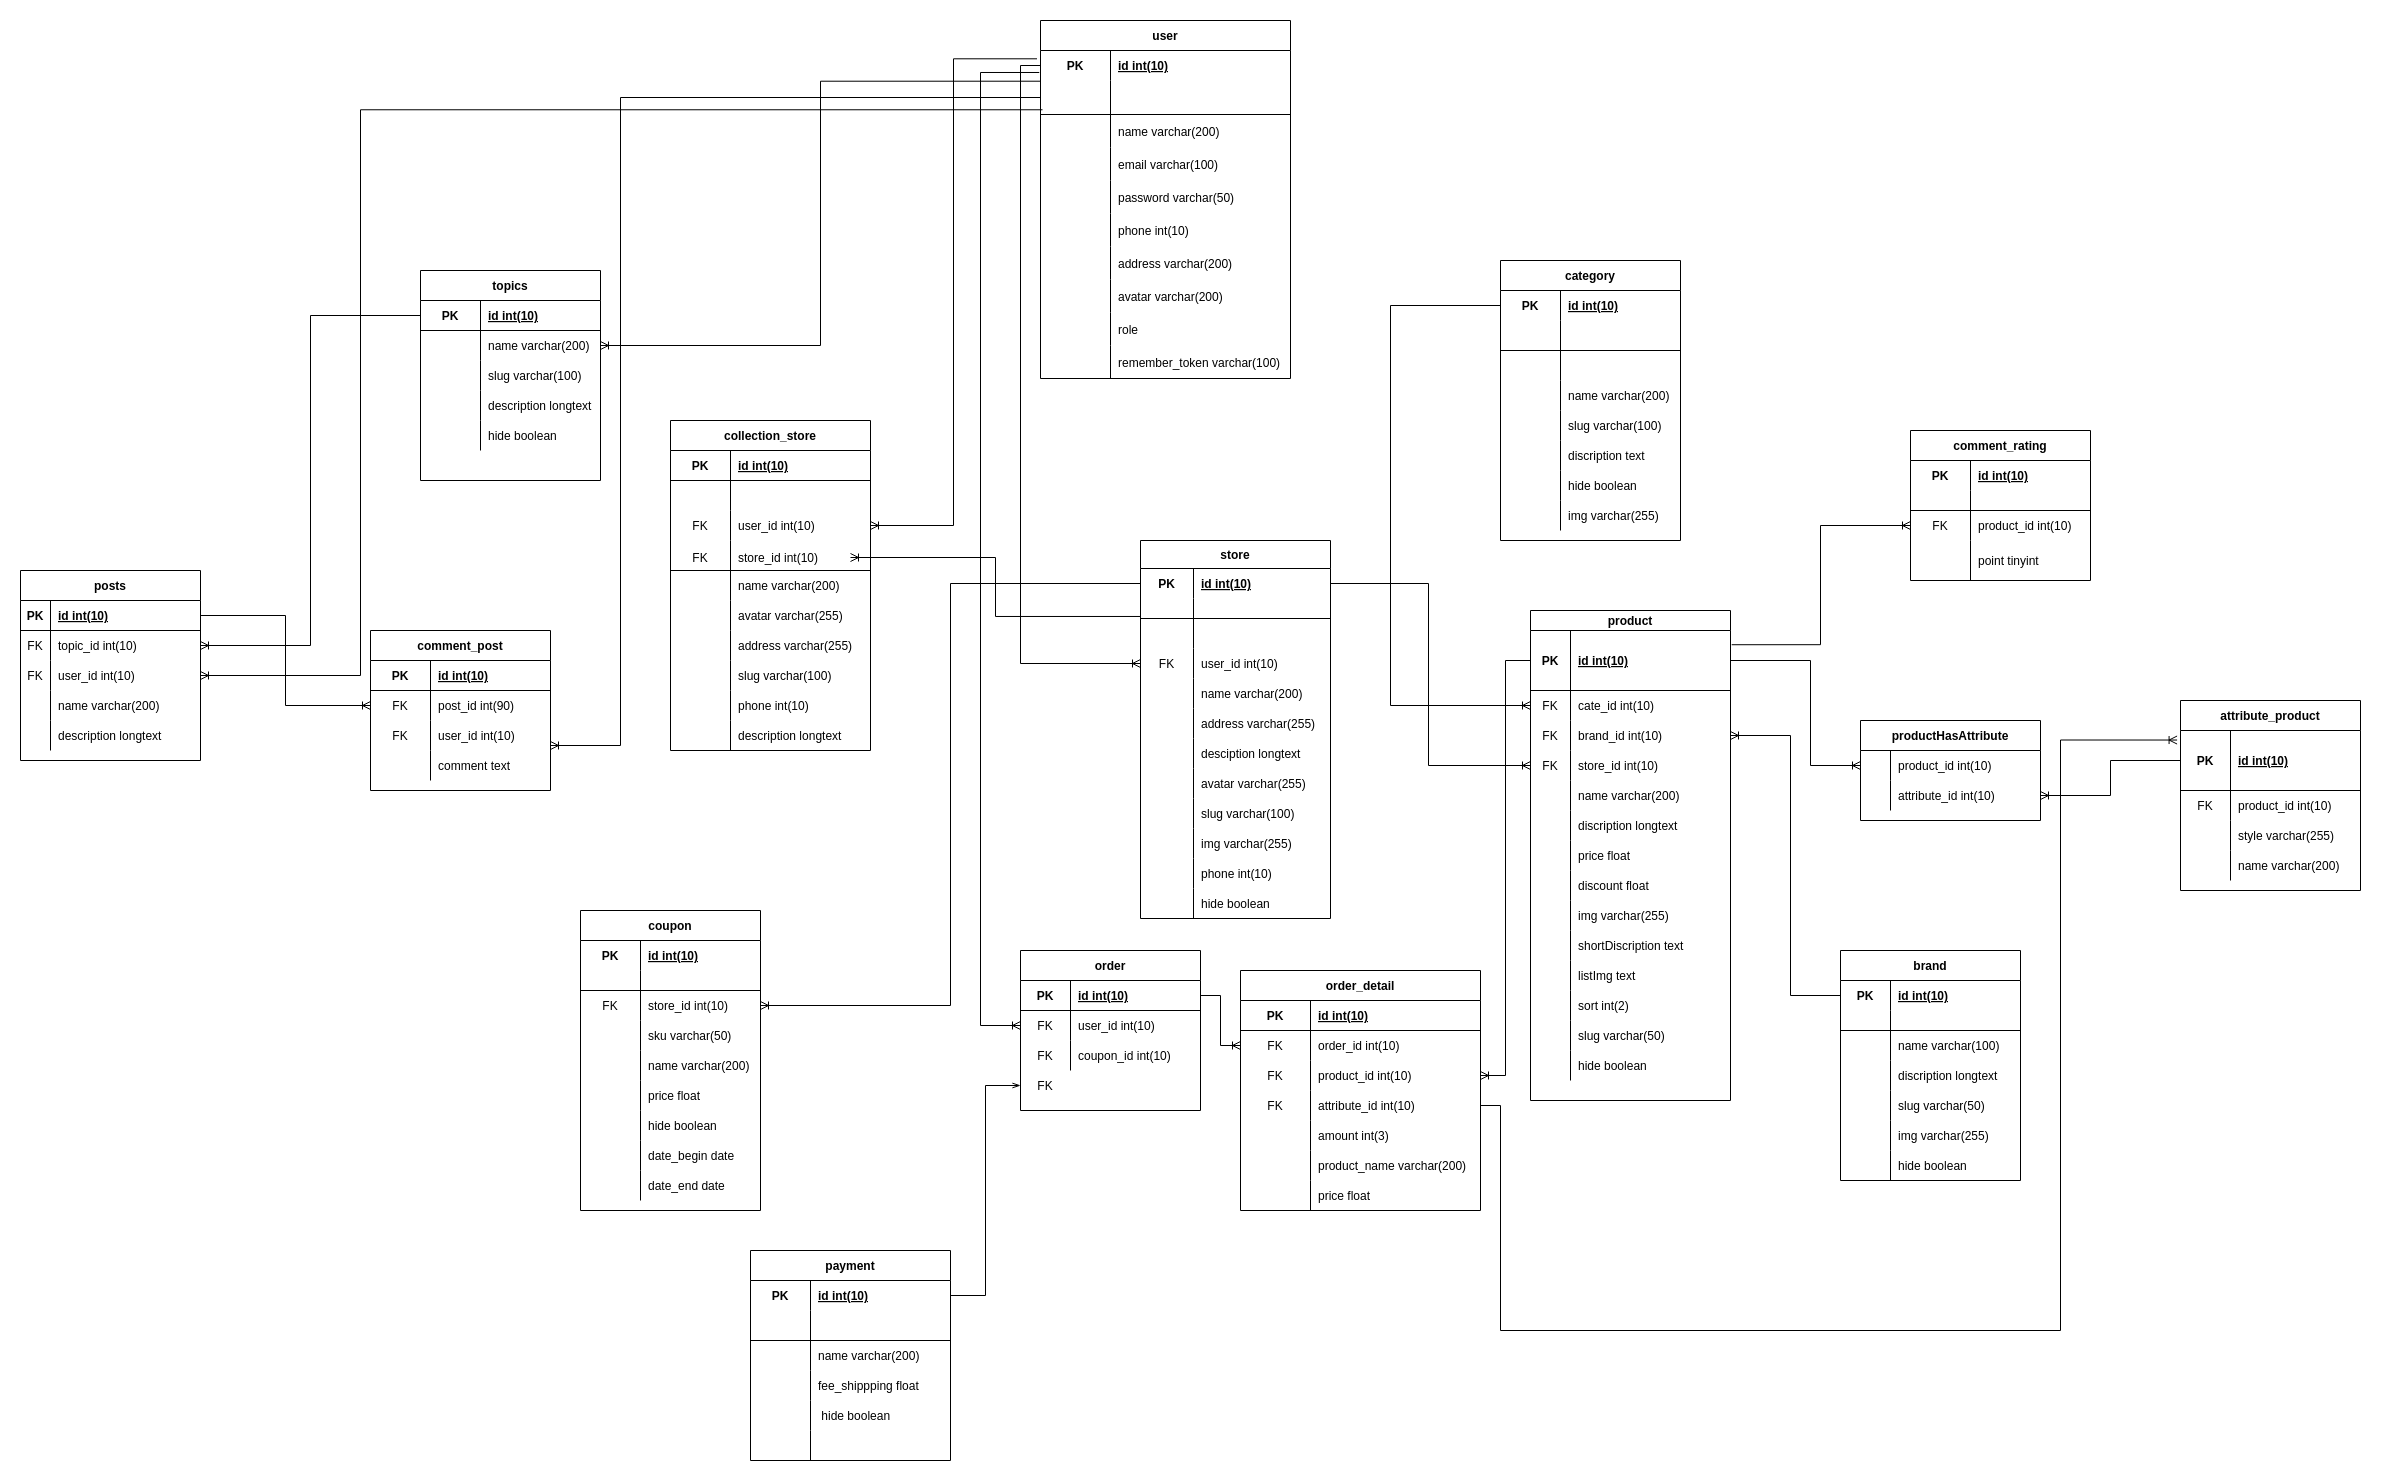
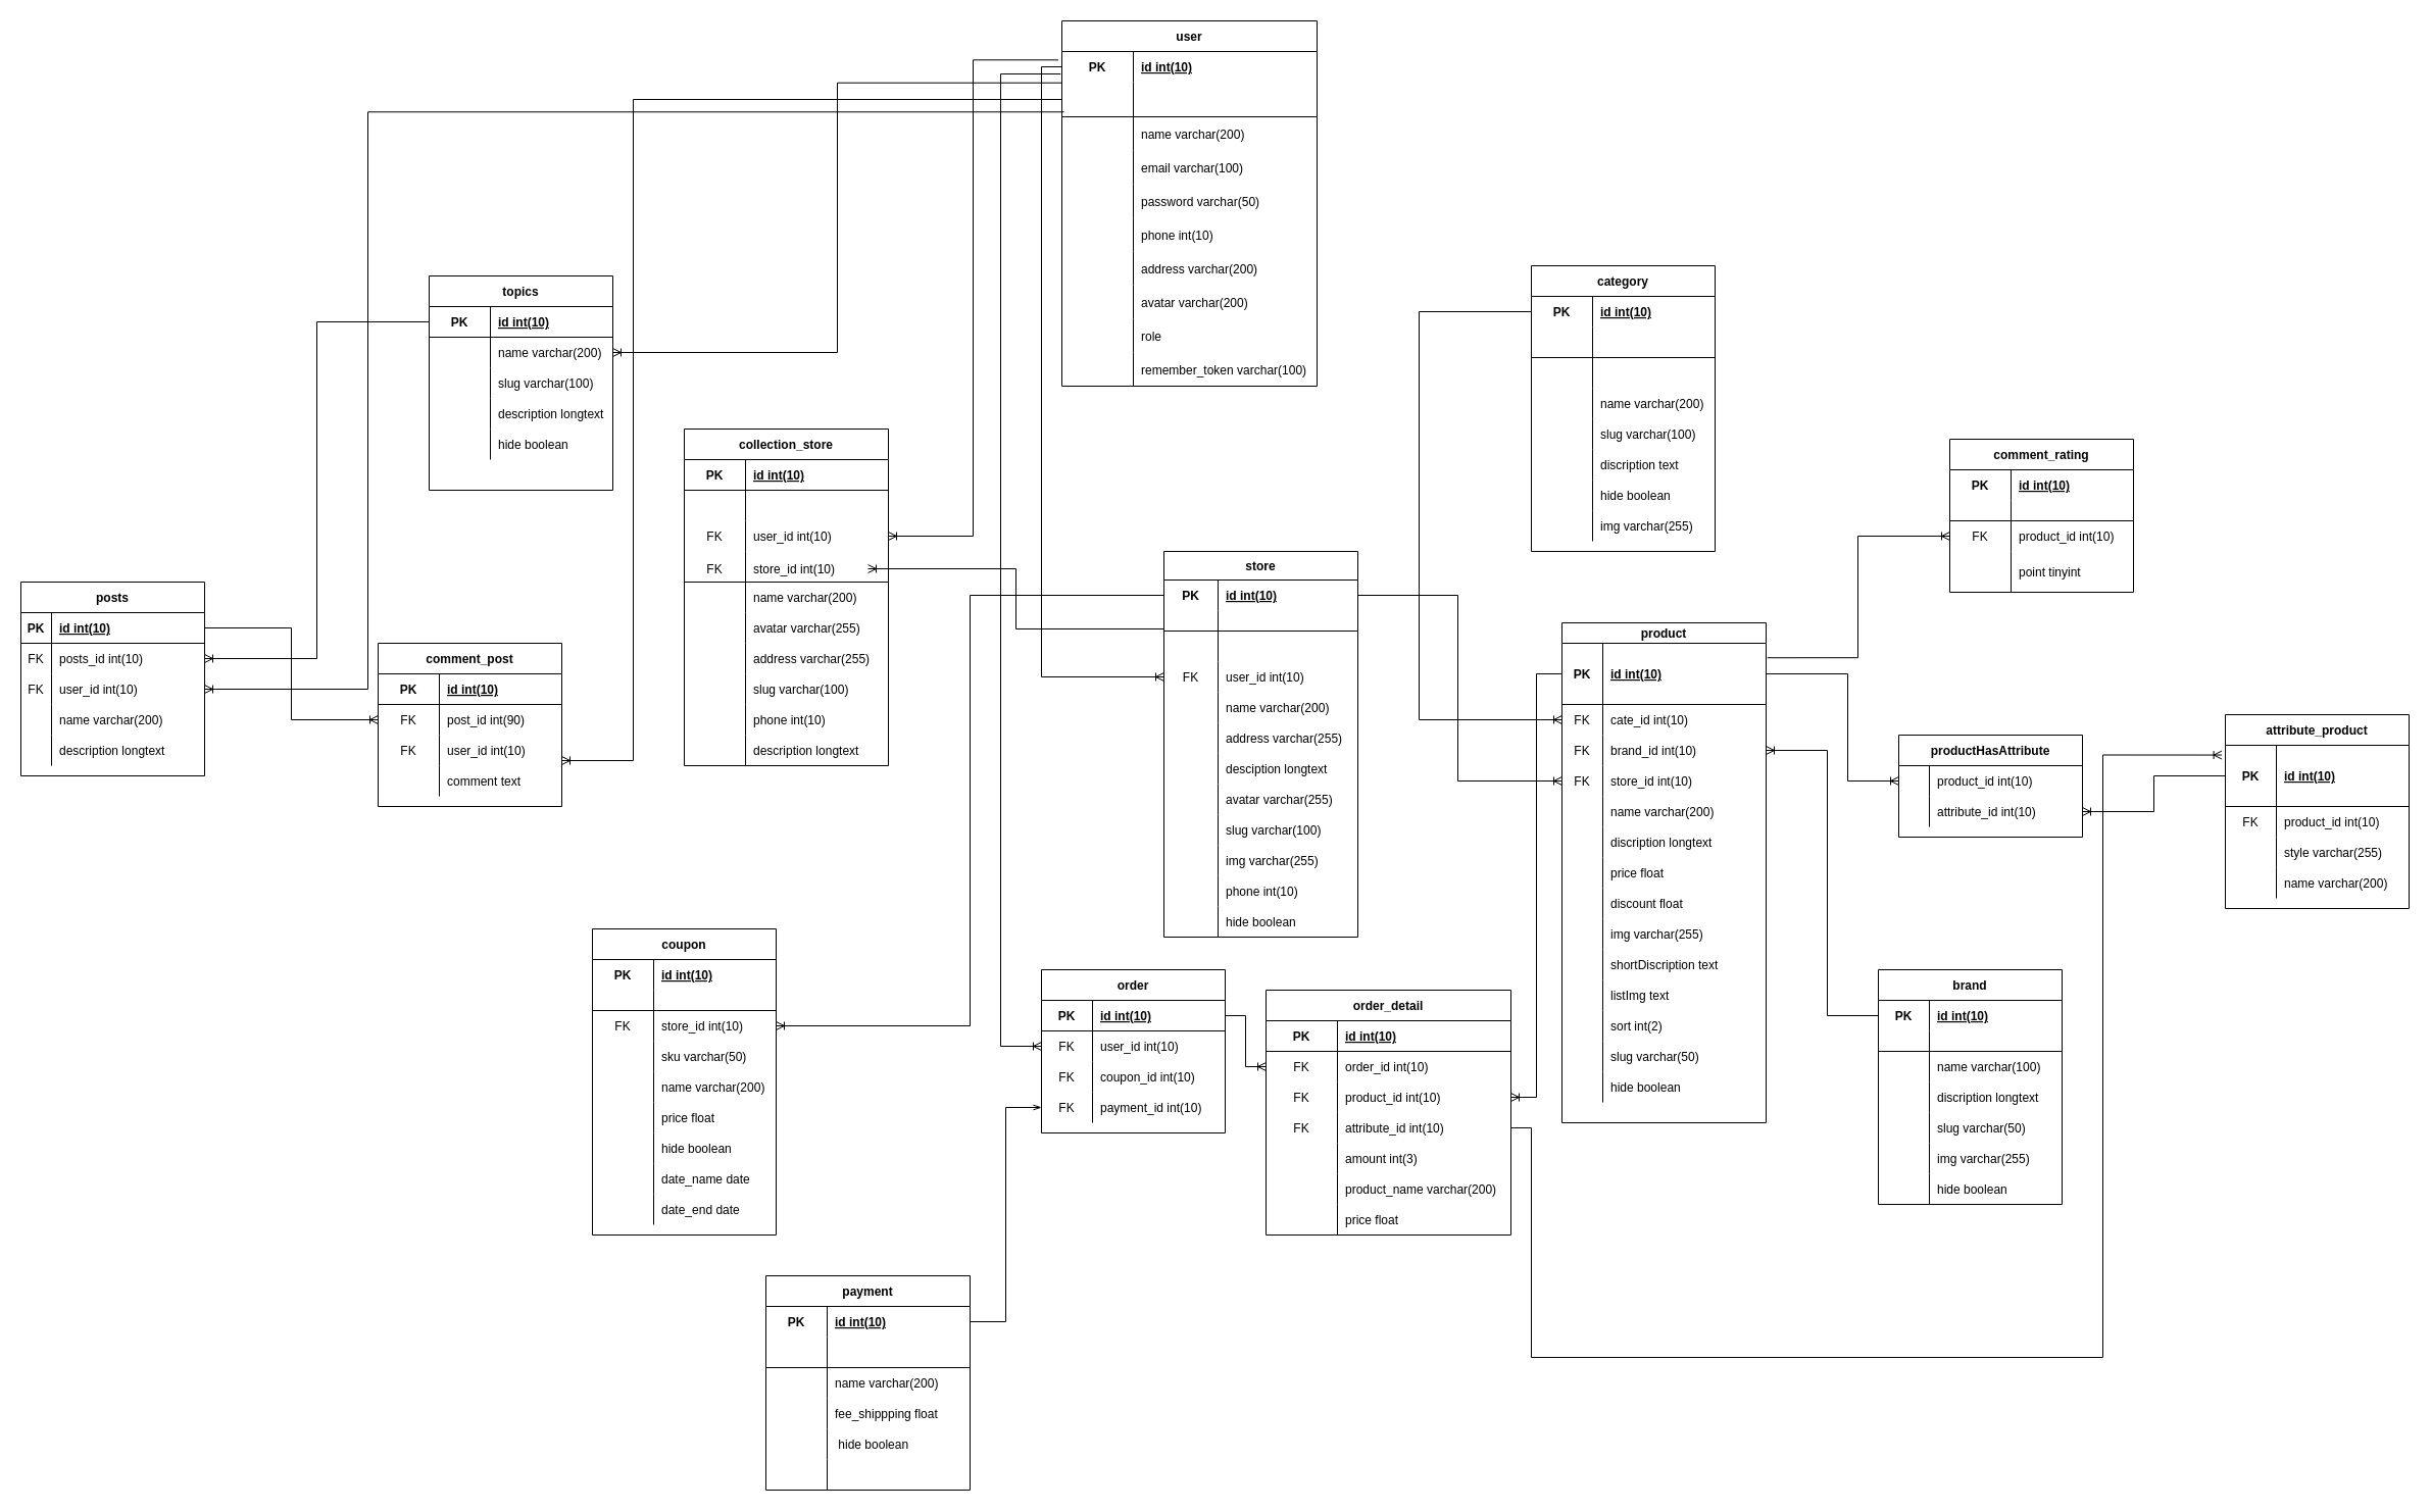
- <mxCell id="323" value="topic_id int(10)" style="shape=partialRectangle;connectable=0;fillColor=none;top=0;left=0;bottom=0;right=0;align=left;spacingLeft=6;fontStyle=0;overflow=hidden;" vertex="1" parent="321"><mxGeometry x="30" width="150" height="30" as="geometry"><mxRectangle width="150" height="30" as="alternateBounds" /></mxGeometry></mxCell>
+ <mxCell id="323" value="posts_id int(10)" style="shape=partialRectangle;connectable=0;fillColor=none;top=0;left=0;bottom=0;right=0;align=left;spacingLeft=6;fontStyle=0;overflow=hidden;" vertex="1" parent="321"><mxGeometry x="30" width="150" height="30" as="geometry"><mxRectangle width="150" height="30" as="alternateBounds" /></mxGeometry></mxCell>
+ <mxCell id="256" value="payment_id int(10)" style="shape=partialRectangle;connectable=0;fillColor=none;top=0;left=0;bottom=0;right=0;align=left;spacingLeft=6;overflow=hidden;" parent="254" vertex="1"><mxGeometry x="50" width="130" height="30" as="geometry" /></mxCell>
- <mxCell id="119" value="date_begin date" style="shape=partialRectangle;connectable=0;fillColor=none;top=0;left=0;bottom=0;right=0;align=left;spacingLeft=6;overflow=hidden;" parent="117" vertex="1"><mxGeometry x="60" width="120" height="30" as="geometry"><mxRectangle width="120" height="30" as="alternateBounds" /></mxGeometry></mxCell>
+ <mxCell id="119" value="date_name date" style="shape=partialRectangle;connectable=0;fillColor=none;top=0;left=0;bottom=0;right=0;align=left;spacingLeft=6;overflow=hidden;" parent="117" vertex="1"><mxGeometry x="60" width="120" height="30" as="geometry"><mxRectangle width="120" height="30" as="alternateBounds" /></mxGeometry></mxCell>
